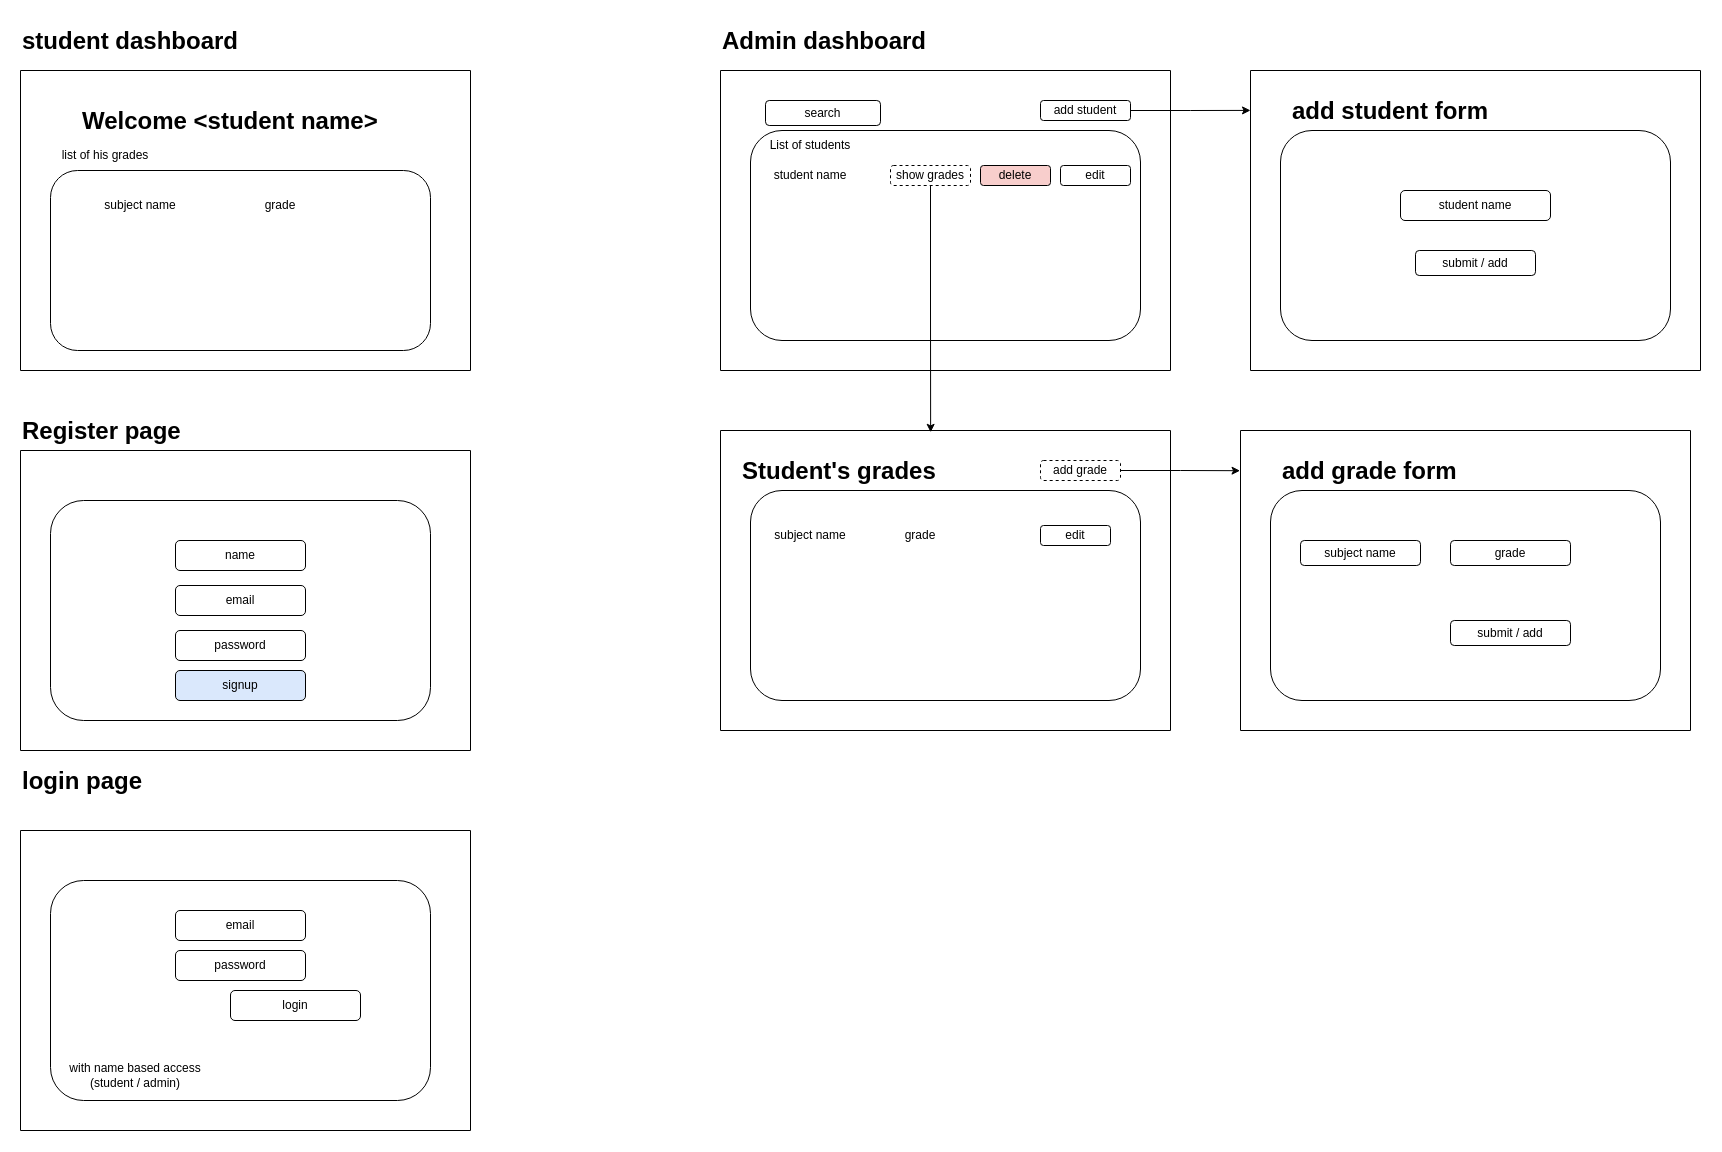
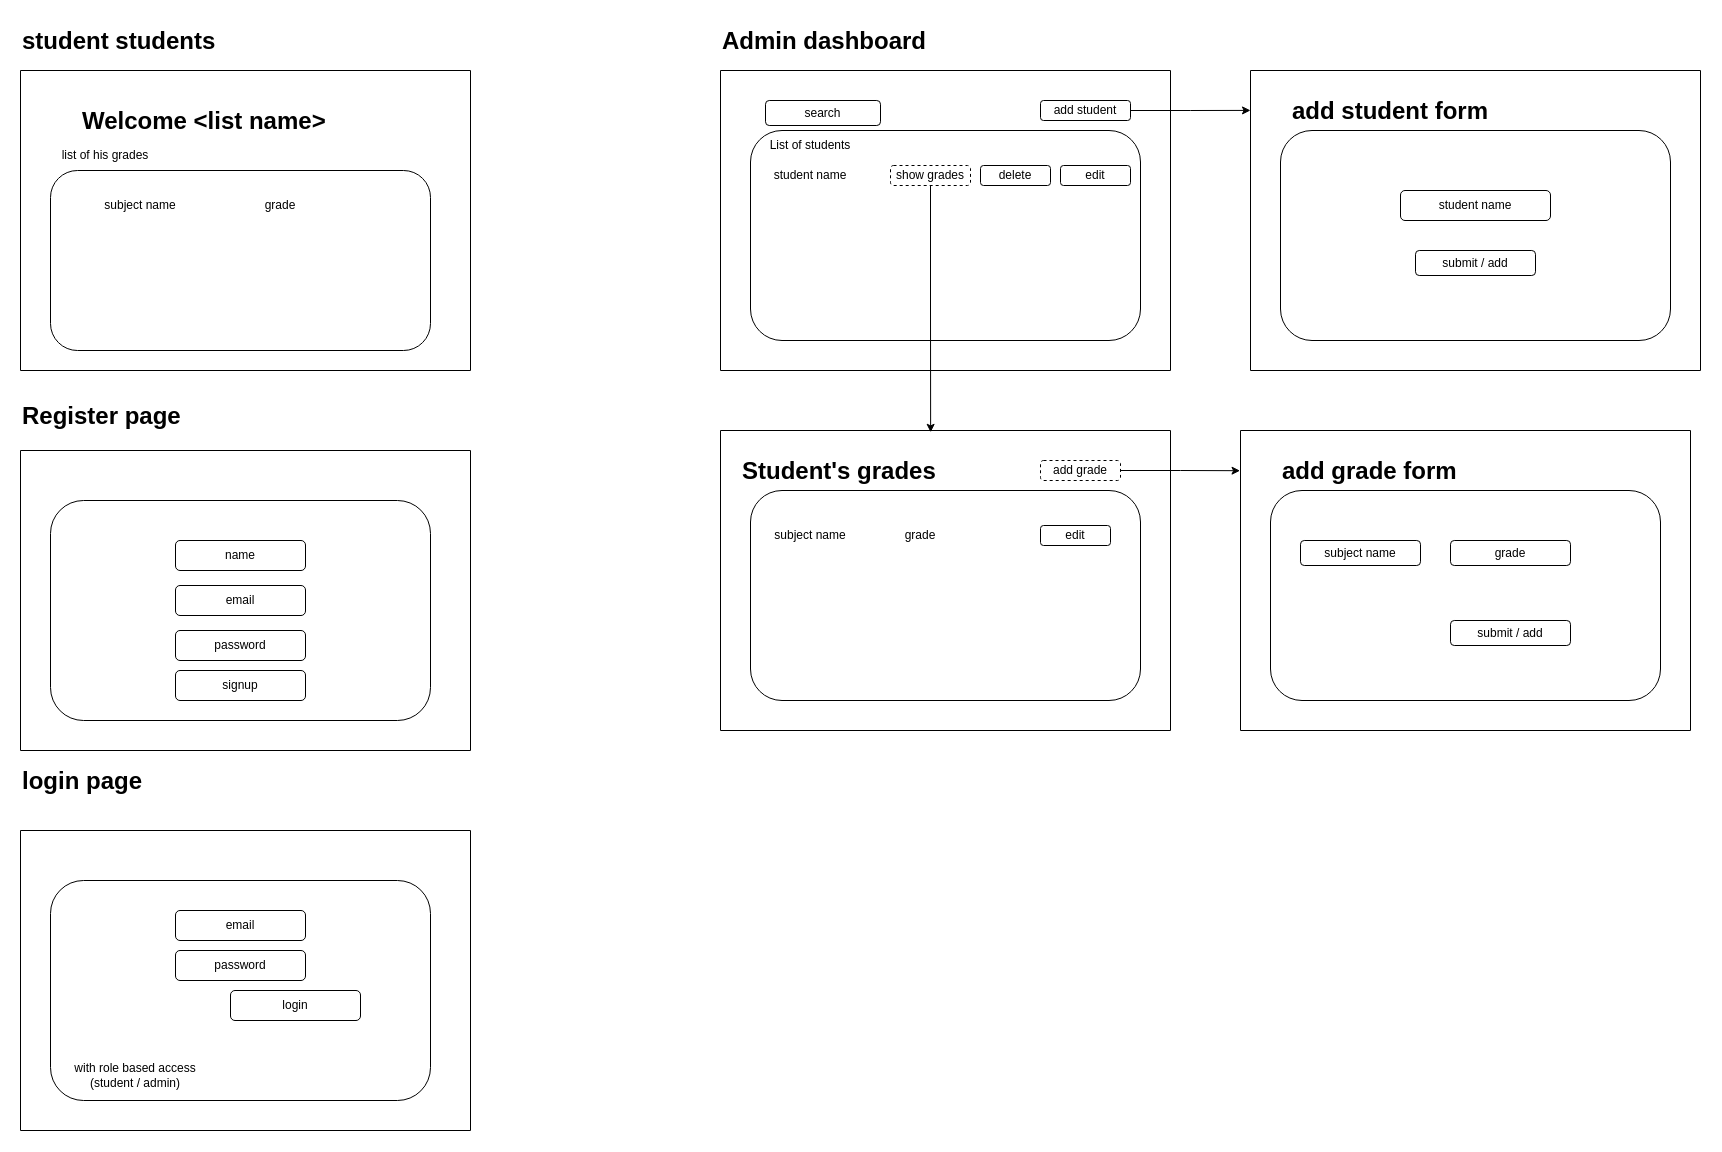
- <mxCell id="39" value="&lt;h1 style=&quot;margin-top: 0px;&quot;&gt;student dashboard&lt;/h1&gt;" style="text;html=1;whiteSpace=wrap;overflow=hidden;rounded=0;" vertex="1" parent="1"><mxGeometry x="20" y="20" width="270" height="40" as="geometry" /></mxCell>
+ <mxCell id="39" value="&lt;h1 style=&quot;margin-top: 0px;&quot;&gt;student students&lt;/h1&gt;" style="text;html=1;whiteSpace=wrap;overflow=hidden;rounded=0;" vertex="1" parent="1"><mxGeometry x="20" y="20" width="270" height="40" as="geometry" /></mxCell>
- <mxCell id="34" value="&lt;h1 style=&quot;margin-top: 0px;&quot;&gt;Welcome &amp;lt;student name&amp;gt;&lt;/h1&gt;" style="text;html=1;whiteSpace=wrap;overflow=hidden;rounded=0;" vertex="1" parent="33"><mxGeometry x="60" y="30" width="350" height="40" as="geometry" /></mxCell>
+ <mxCell id="34" value="&lt;h1 style=&quot;margin-top: 0px;&quot;&gt;Welcome &amp;lt;list name&amp;gt;&lt;/h1&gt;" style="text;html=1;whiteSpace=wrap;overflow=hidden;rounded=0;" vertex="1" parent="33"><mxGeometry x="60" y="30" width="350" height="40" as="geometry" /></mxCell>
- <mxCell id="7" value="delete" style="rounded=1;whiteSpace=wrap;html=1;fillColor=#f8cecc;" vertex="1" parent="2"><mxGeometry x="260" y="95" width="70" height="20" as="geometry" /></mxCell>
+ <mxCell id="7" value="delete" style="rounded=1;whiteSpace=wrap;html=1;" vertex="1" parent="2"><mxGeometry x="260" y="95" width="70" height="20" as="geometry" /></mxCell>
- <mxCell id="46" value="&lt;h1 style=&quot;margin-top: 0px;&quot;&gt;Register page&lt;/h1&gt;" style="text;html=1;whiteSpace=wrap;overflow=hidden;rounded=0;" vertex="1" parent="1"><mxGeometry x="20" y="410" width="170" height="40" as="geometry" /></mxCell>
+ <mxCell id="46" value="&lt;h1 style=&quot;margin-top: 0px;&quot;&gt;Register page&lt;/h1&gt;" style="text;html=1;whiteSpace=wrap;overflow=hidden;rounded=0;" vertex="1" parent="1"><mxGeometry x="20" y="395" width="170" height="40" as="geometry" /></mxCell>
- <mxCell id="45" value="signup" style="rounded=1;whiteSpace=wrap;html=1;fillColor=#dae8fc;" vertex="1" parent="40"><mxGeometry x="155" y="220" width="130" height="30" as="geometry" /></mxCell>
+ <mxCell id="45" value="signup" style="rounded=1;whiteSpace=wrap;html=1;" vertex="1" parent="40"><mxGeometry x="155" y="220" width="130" height="30" as="geometry" /></mxCell>
- <mxCell id="52" value="with name based access (student / admin)" style="text;html=1;align=center;verticalAlign=middle;whiteSpace=wrap;rounded=0;" vertex="1" parent="47"><mxGeometry x="40" y="230" width="150" height="30" as="geometry" /></mxCell>
+ <mxCell id="52" value="with role based access (student / admin)" style="text;html=1;align=center;verticalAlign=middle;whiteSpace=wrap;rounded=0;" vertex="1" parent="47"><mxGeometry x="40" y="230" width="150" height="30" as="geometry" /></mxCell>
